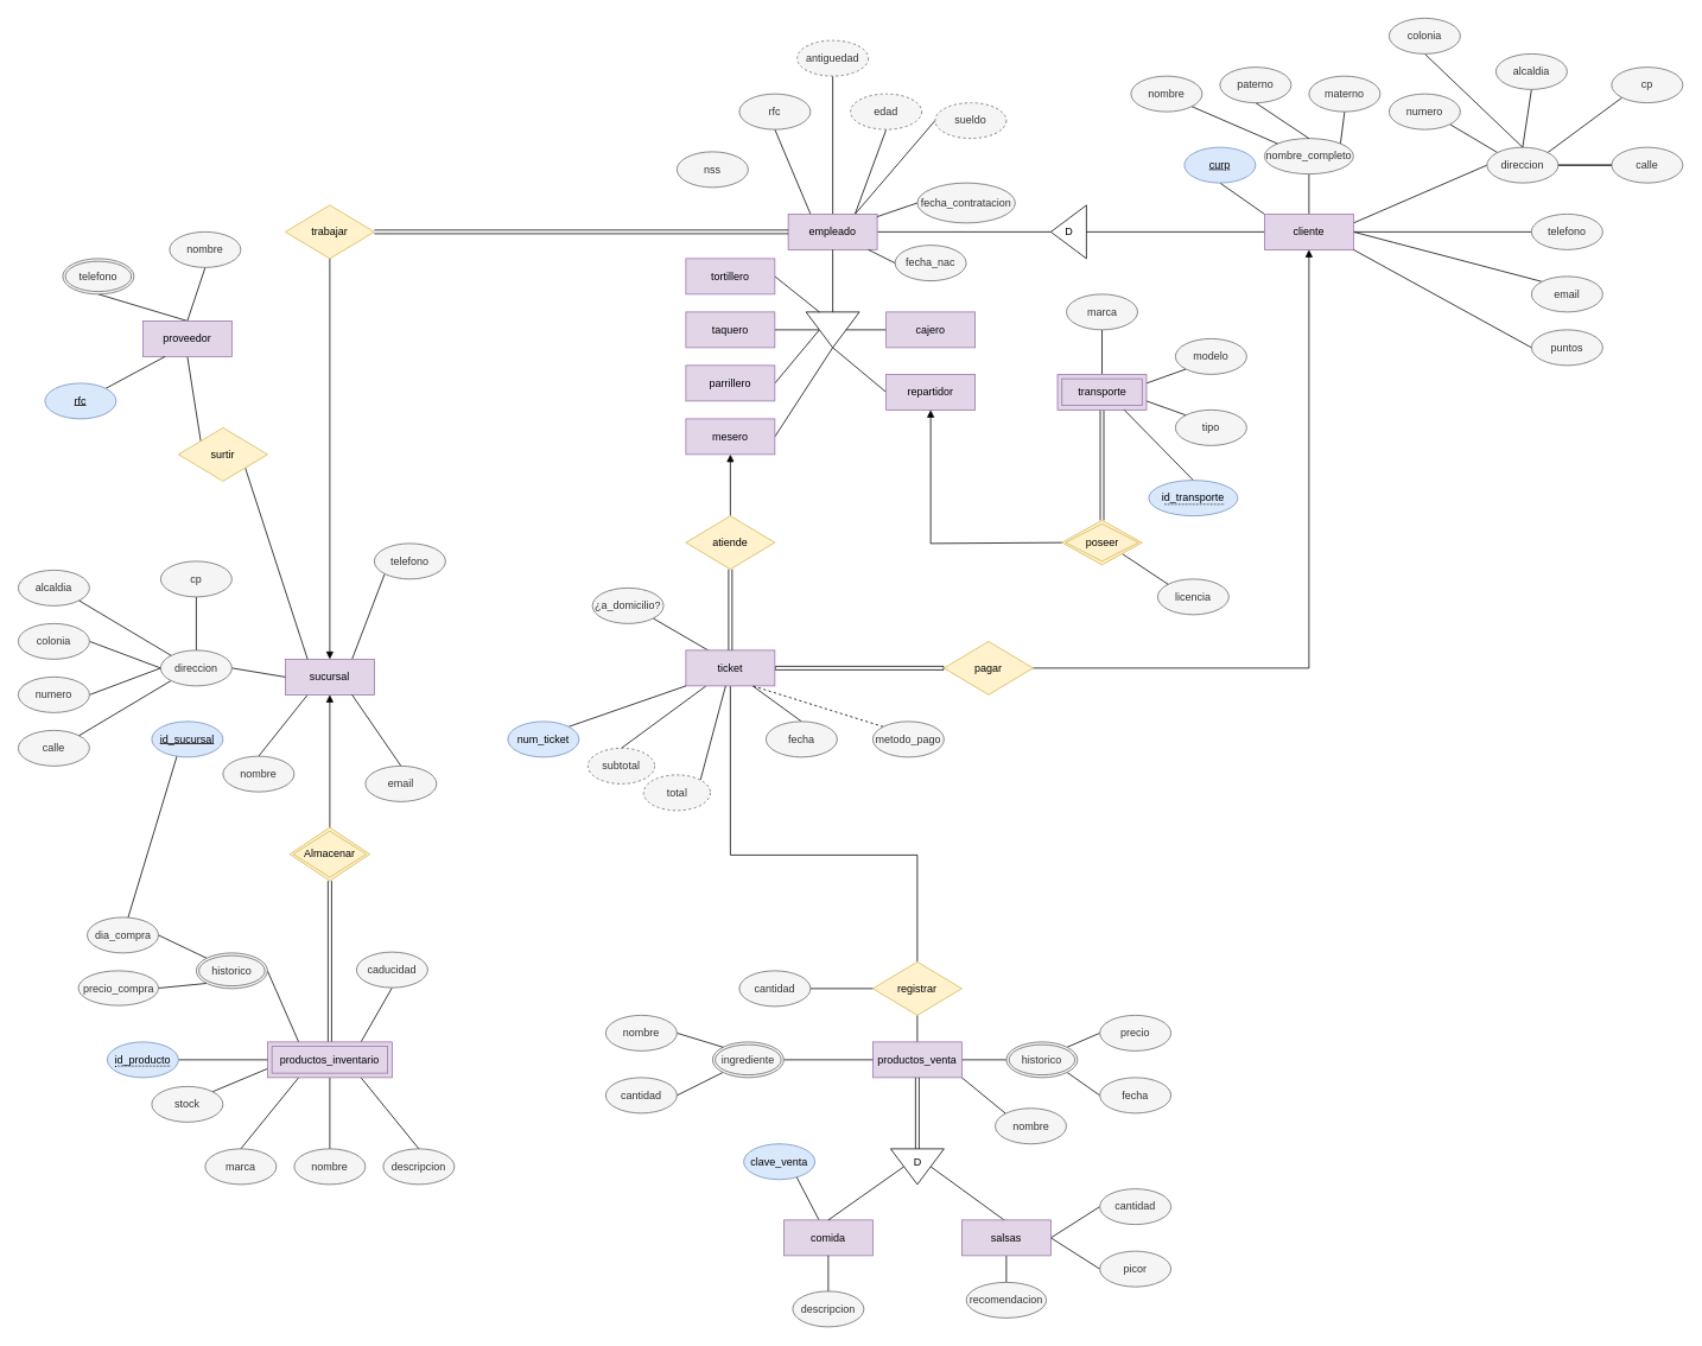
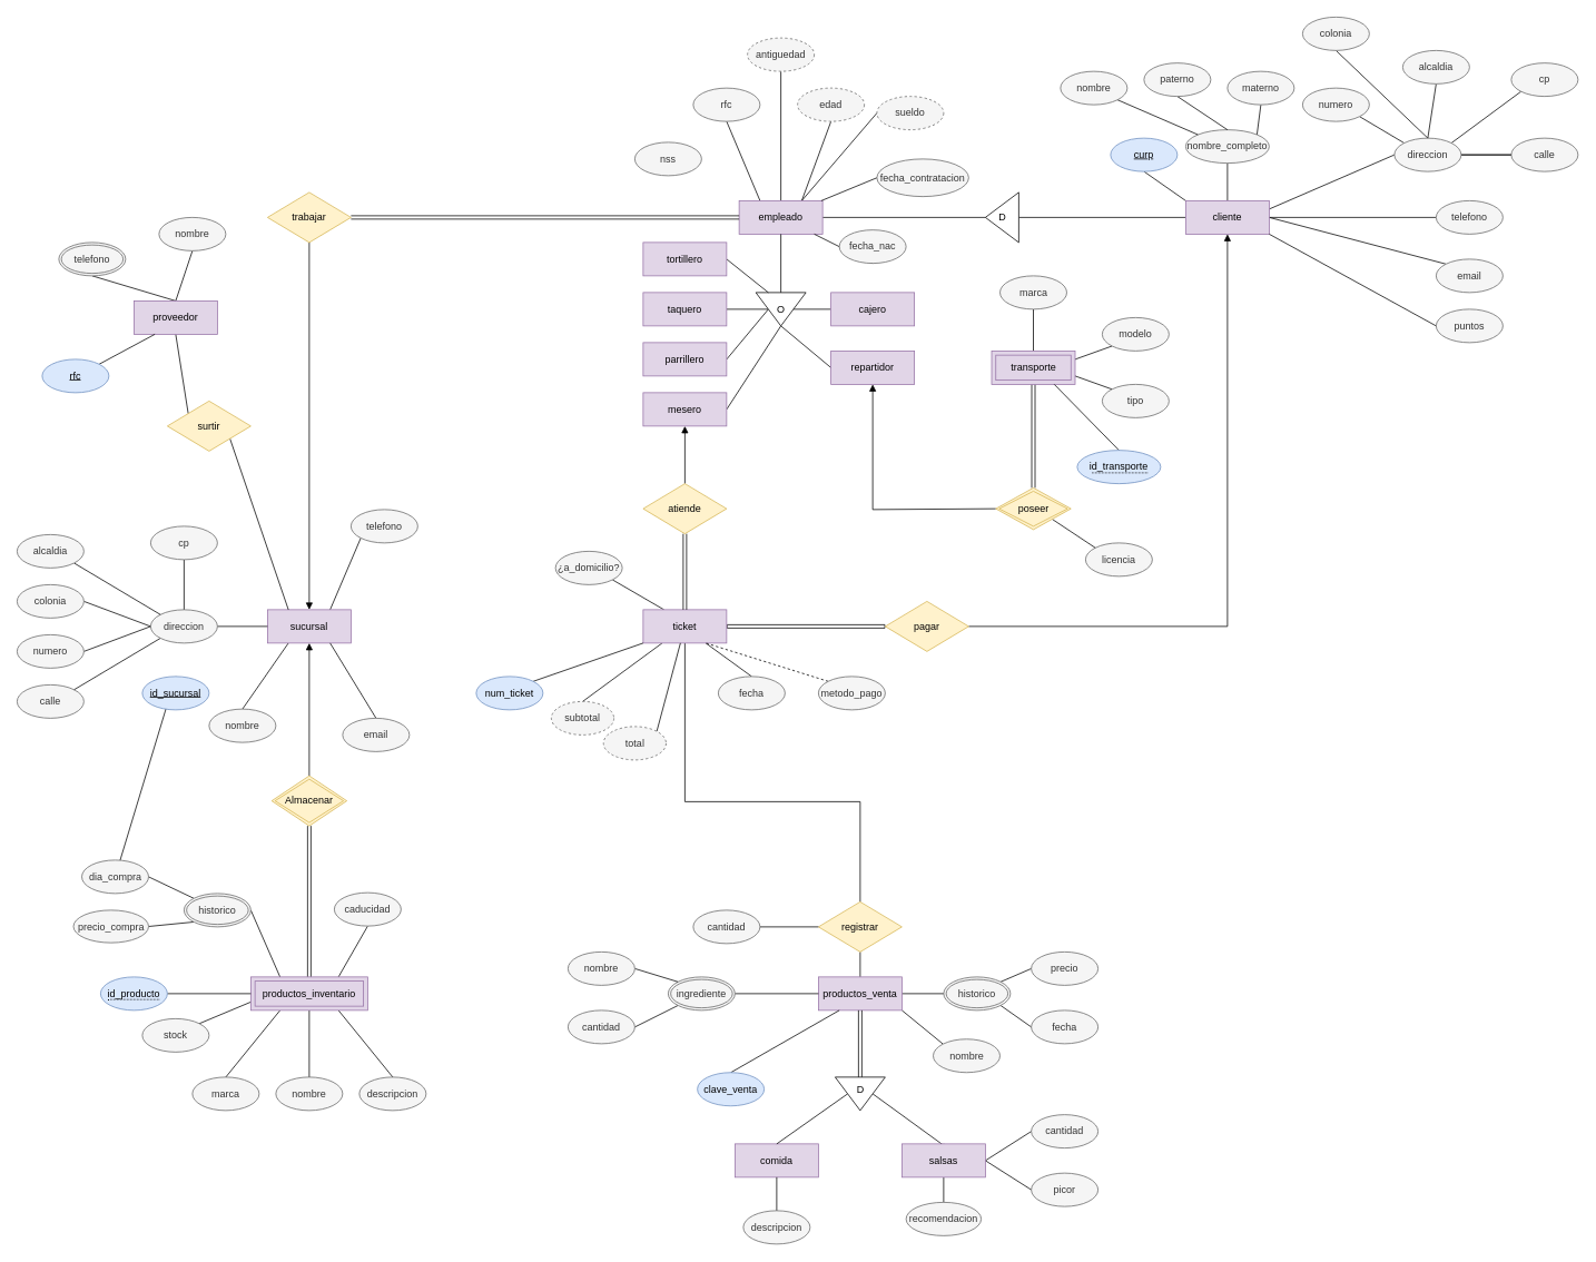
- <mxCell id="174" value="fecha_contratacion" style="ellipse;whiteSpace=wrap;html=1;align=center;fillColor=#f5f5f5;strokeColor=#666666;fontColor=#333333;" parent="1" vertex="1"><mxGeometry x="1030" y="205" width="110" height="45" as="geometry" /></mxCell>
+ <mxCell id="174" value="fecha_contratacion" style="ellipse;whiteSpace=wrap;html=1;align=center;fillColor=#f5f5f5;strokeColor=#666666;fontColor=#333333;" parent="1" vertex="1"><mxGeometry x="1050" y="190" width="110" height="45" as="geometry" /></mxCell>
+ <mxCell id="74" value="O" style="text;html=1;align=center;verticalAlign=middle;resizable=0;points=[];autosize=1;strokeColor=none;fillColor=none;" parent="1" vertex="1"><mxGeometry x="925" y="360" width="20" height="20" as="geometry" /></mxCell>
- <mxCell id="4" value="sucursal" style="whiteSpace=wrap;html=1;align=center;fillColor=#e1d5e7;strokeColor=#9673a6;" parent="1" vertex="1"><mxGeometry x="320" y="740" width="100" height="40" as="geometry" /></mxCell>
+ <mxCell id="4" value="sucursal" style="whiteSpace=wrap;html=1;align=center;fillColor=#e1d5e7;strokeColor=#9673a6;" parent="1" vertex="1"><mxGeometry x="320" y="730" width="100" height="40" as="geometry" /></mxCell>
- <mxCell id="119" style="edgeStyle=none;rounded=0;orthogonalLoop=1;jettySize=auto;html=1;exitX=0.5;exitY=0;exitDx=0;exitDy=0;startArrow=none;startFill=0;endArrow=none;endFill=0;strokeWidth=1;" parent="1" source="120" target="164" edge="1"><mxGeometry relative="1" as="geometry" /></mxCell>
+ <mxCell id="119" style="edgeStyle=none;rounded=0;orthogonalLoop=1;jettySize=auto;html=1;exitX=0.5;exitY=0;exitDx=0;exitDy=0;entryX=0.25;entryY=1;entryDx=0;entryDy=0;startArrow=none;startFill=0;endArrow=none;endFill=0;strokeWidth=1;" parent="1" source="120" target="94" edge="1"><mxGeometry relative="1" as="geometry" /></mxCell>
